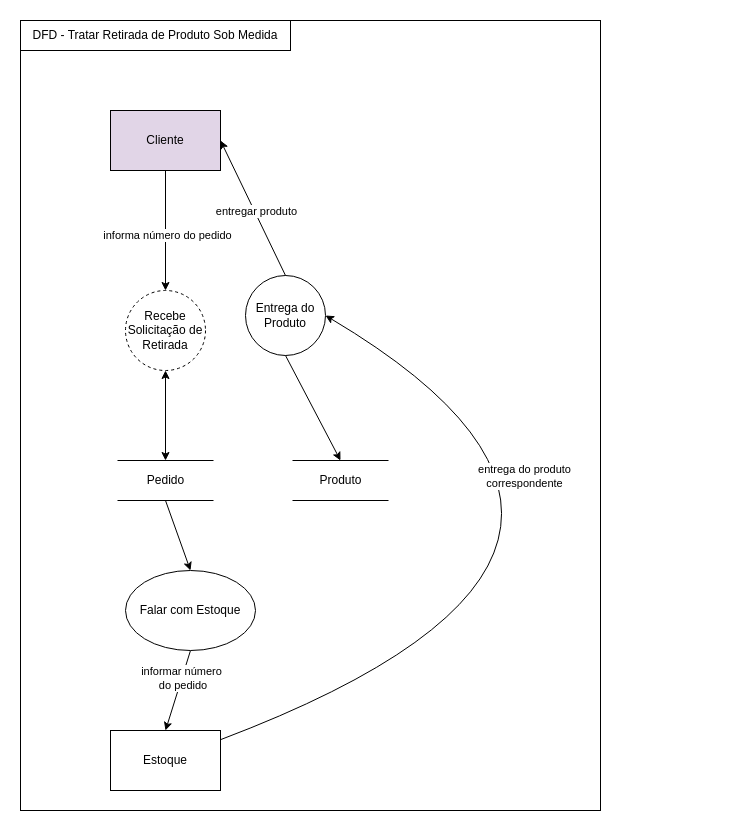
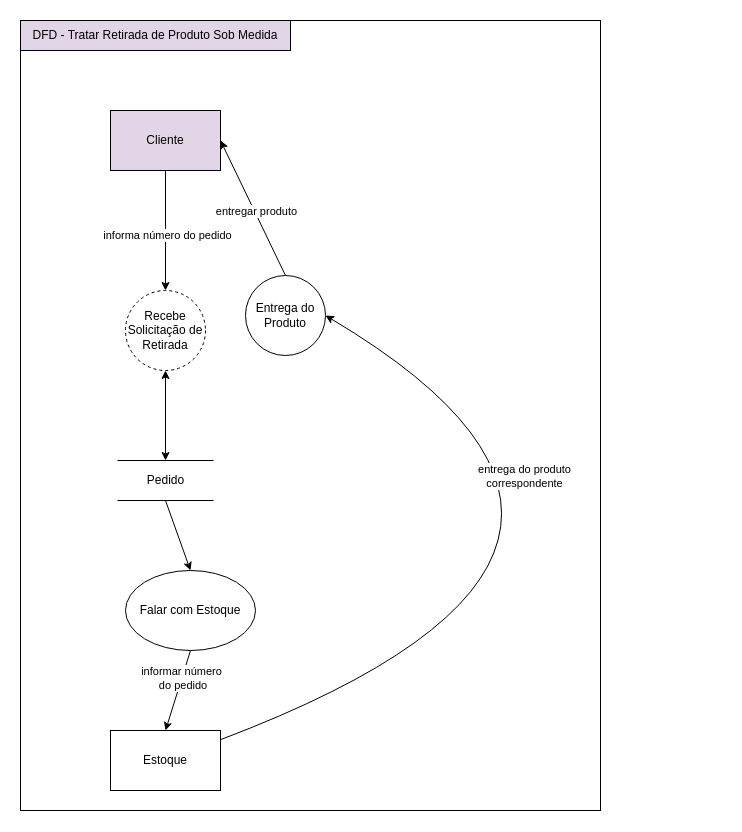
- <mxCell id="3" value="DFD - Tratar Retirada de Produto Sob Medida" style="rounded=0;whiteSpace=wrap;html=1;" vertex="1" parent="1"><mxGeometry x="20" y="20" width="270" height="30" as="geometry" /></mxCell>
+ <mxCell id="3" value="DFD - Tratar Retirada de Produto Sob Medida" style="rounded=0;whiteSpace=wrap;html=1;fillColor=#e1d5e7;" vertex="1" parent="1"><mxGeometry x="20" y="20" width="270" height="30" as="geometry" /></mxCell>
- <mxCell id="12" value="" style="endArrow=classic;html=1;exitX=0.5;exitY=1;exitDx=0;exitDy=0;entryX=0.5;entryY=0;entryDx=0;entryDy=0;" edge="1" parent="1" source="10" target="11"><mxGeometry width="50" height="50" relative="1" as="geometry"><mxPoint x="600" y="410" as="sourcePoint" /><mxPoint x="650" y="360" as="targetPoint" /></mxGeometry></mxCell>
- <mxCell id="11" value="Produto" style="shape=partialRectangle;whiteSpace=wrap;html=1;left=0;right=0;fillColor=none;" vertex="1" parent="1"><mxGeometry x="292.5" y="460" width="95" height="40" as="geometry" /></mxCell>
